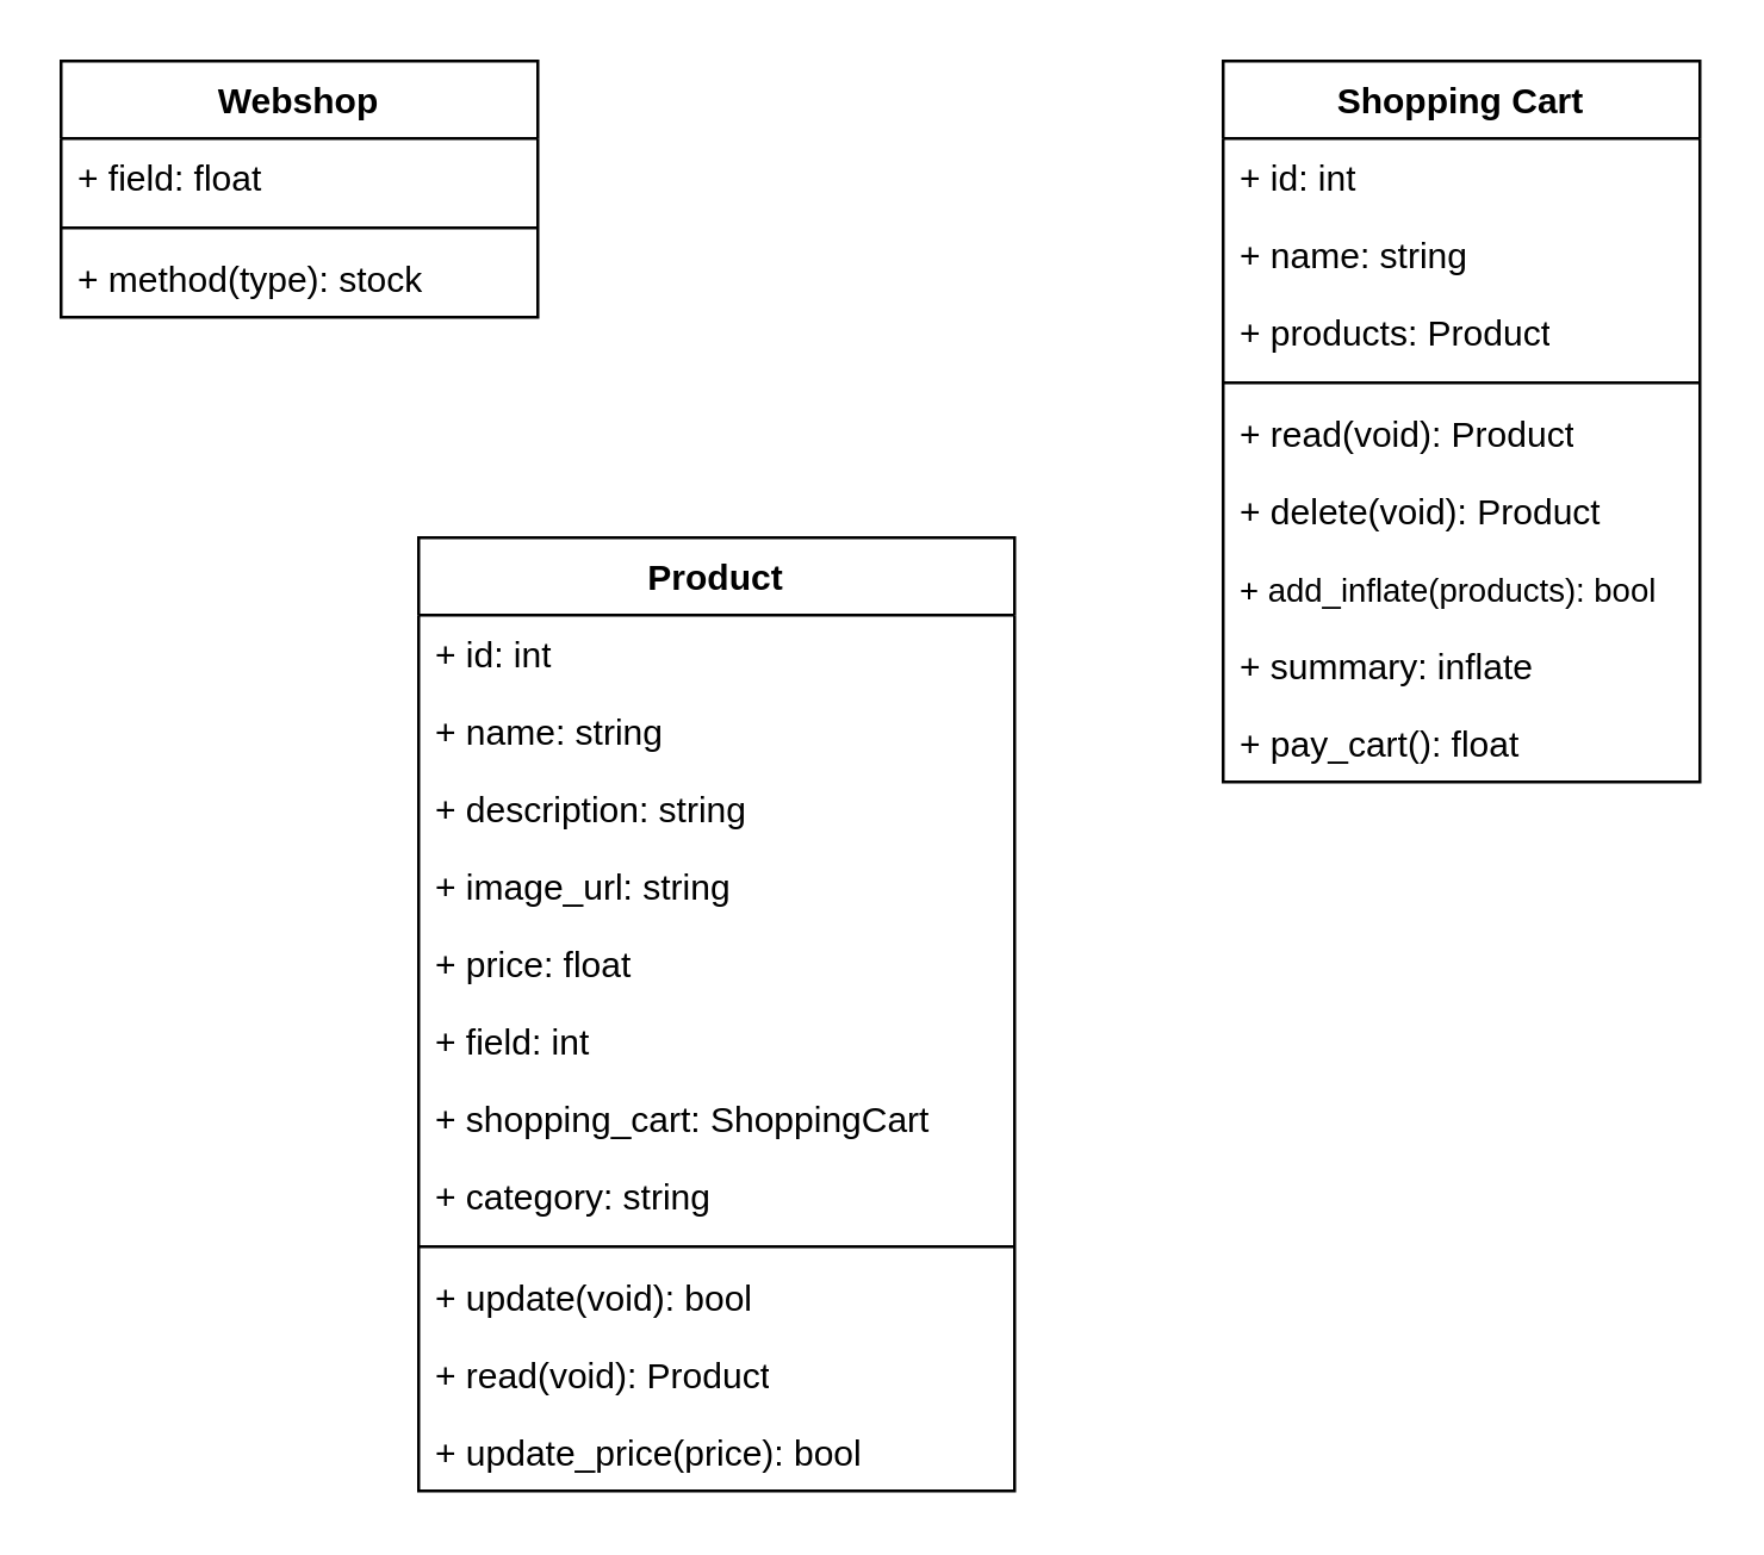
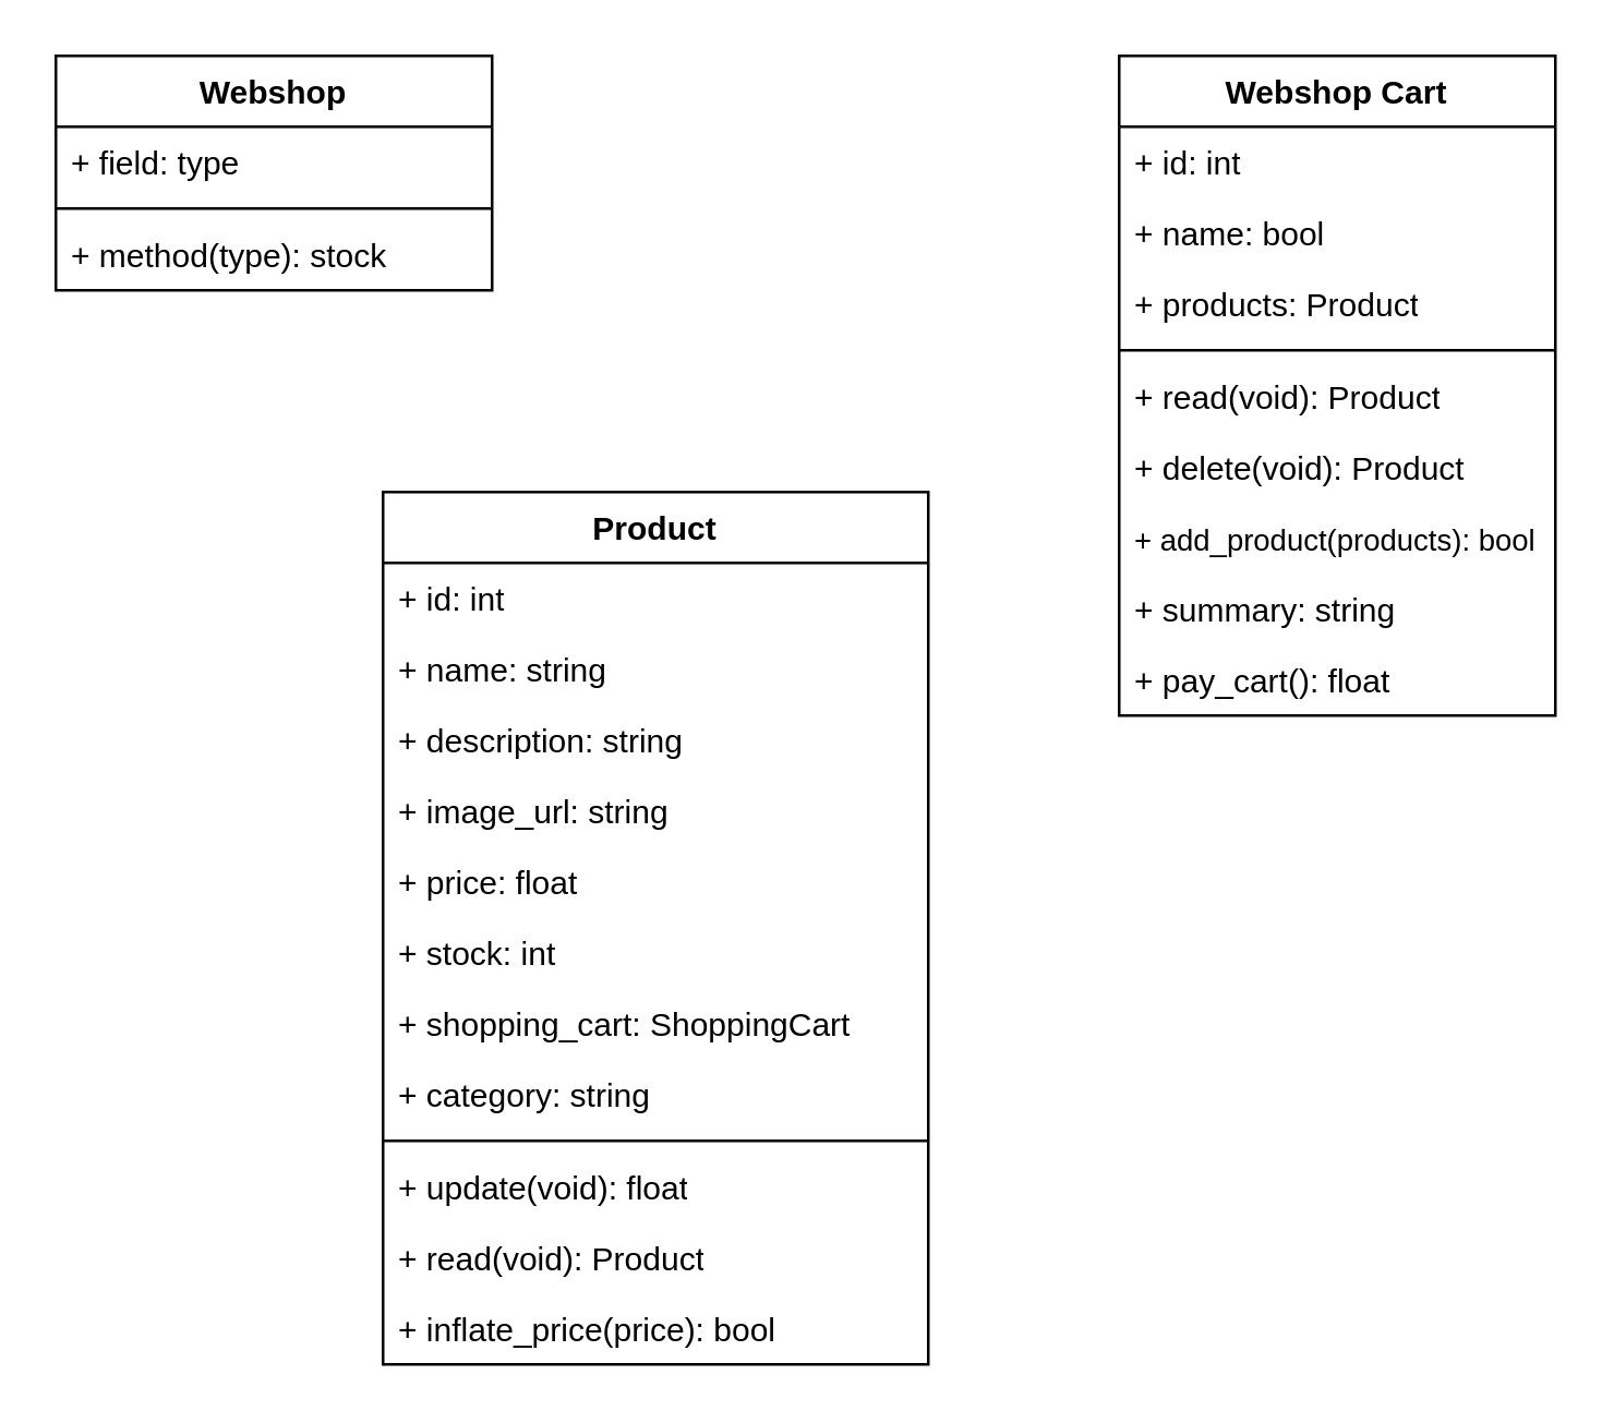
- <mxCell id="19" value="Shopping Cart" style="swimlane;fontStyle=1;align=center;verticalAlign=top;childLayout=stackLayout;horizontal=1;startSize=26;horizontalStack=0;resizeParent=1;resizeParentMax=0;resizeLast=0;collapsible=1;marginBottom=0;whiteSpace=wrap;html=1;" parent="1" vertex="1"><mxGeometry x="410" y="20" width="160" height="242" as="geometry" /></mxCell>
+ <mxCell id="19" value="Webshop Cart" style="swimlane;fontStyle=1;align=center;verticalAlign=top;childLayout=stackLayout;horizontal=1;startSize=26;horizontalStack=0;resizeParent=1;resizeParentMax=0;resizeLast=0;collapsible=1;marginBottom=0;whiteSpace=wrap;html=1;" parent="1" vertex="1"><mxGeometry x="410" y="20" width="160" height="242" as="geometry" /></mxCell>
- <mxCell id="3" value="+ field: float" style="text;strokeColor=none;fillColor=none;align=left;verticalAlign=top;spacingLeft=4;spacingRight=4;overflow=hidden;rotatable=0;points=[[0,0.5],[1,0.5]];portConstraint=eastwest;whiteSpace=wrap;html=1;" parent="2" vertex="1"><mxGeometry y="26" width="160" height="26" as="geometry" /></mxCell>
+ <mxCell id="3" value="+ field: type" style="text;strokeColor=none;fillColor=none;align=left;verticalAlign=top;spacingLeft=4;spacingRight=4;overflow=hidden;rotatable=0;points=[[0,0.5],[1,0.5]];portConstraint=eastwest;whiteSpace=wrap;html=1;" parent="2" vertex="1"><mxGeometry y="26" width="160" height="26" as="geometry" /></mxCell>
- <mxCell id="21" value="+ name: string" style="text;strokeColor=none;fillColor=none;align=left;verticalAlign=top;spacingLeft=4;spacingRight=4;overflow=hidden;rotatable=0;points=[[0,0.5],[1,0.5]];portConstraint=eastwest;whiteSpace=wrap;html=1;" parent="19" vertex="1"><mxGeometry y="52" width="160" height="26" as="geometry" /></mxCell>
+ <mxCell id="21" value="+ name: bool" style="text;strokeColor=none;fillColor=none;align=left;verticalAlign=top;spacingLeft=4;spacingRight=4;overflow=hidden;rotatable=0;points=[[0,0.5],[1,0.5]];portConstraint=eastwest;whiteSpace=wrap;html=1;" parent="19" vertex="1"><mxGeometry y="52" width="160" height="26" as="geometry" /></mxCell>
- <mxCell id="26" value="&lt;font style=&quot;font-size: 11px;&quot;&gt;+ add_inflate(products): bool&lt;/font&gt;" style="text;strokeColor=none;fillColor=none;align=left;verticalAlign=top;spacingLeft=4;spacingRight=4;overflow=hidden;rotatable=0;points=[[0,0.5],[1,0.5]];portConstraint=eastwest;whiteSpace=wrap;html=1;" parent="19" vertex="1"><mxGeometry y="164" width="160" height="26" as="geometry" /></mxCell>
+ <mxCell id="26" value="&lt;font style=&quot;font-size: 11px;&quot;&gt;+ add_product(products): bool&lt;/font&gt;" style="text;strokeColor=none;fillColor=none;align=left;verticalAlign=top;spacingLeft=4;spacingRight=4;overflow=hidden;rotatable=0;points=[[0,0.5],[1,0.5]];portConstraint=eastwest;whiteSpace=wrap;html=1;" parent="19" vertex="1"><mxGeometry y="164" width="160" height="26" as="geometry" /></mxCell>
- <mxCell id="27" value="+ summary: inflate" style="text;strokeColor=none;fillColor=none;align=left;verticalAlign=top;spacingLeft=4;spacingRight=4;overflow=hidden;rotatable=0;points=[[0,0.5],[1,0.5]];portConstraint=eastwest;whiteSpace=wrap;html=1;" parent="19" vertex="1"><mxGeometry y="190" width="160" height="26" as="geometry" /></mxCell>
+ <mxCell id="27" value="+ summary: string" style="text;strokeColor=none;fillColor=none;align=left;verticalAlign=top;spacingLeft=4;spacingRight=4;overflow=hidden;rotatable=0;points=[[0,0.5],[1,0.5]];portConstraint=eastwest;whiteSpace=wrap;html=1;" parent="19" vertex="1"><mxGeometry y="190" width="160" height="26" as="geometry" /></mxCell>
- <mxCell id="12" value="+ field: int" style="text;strokeColor=none;fillColor=none;align=left;verticalAlign=top;spacingLeft=4;spacingRight=4;overflow=hidden;rotatable=0;points=[[0,0.5],[1,0.5]];portConstraint=eastwest;whiteSpace=wrap;html=1;" parent="6" vertex="1"><mxGeometry y="156" width="200" height="26" as="geometry" /></mxCell>
+ <mxCell id="12" value="+ stock: int" style="text;strokeColor=none;fillColor=none;align=left;verticalAlign=top;spacingLeft=4;spacingRight=4;overflow=hidden;rotatable=0;points=[[0,0.5],[1,0.5]];portConstraint=eastwest;whiteSpace=wrap;html=1;" parent="6" vertex="1"><mxGeometry y="156" width="200" height="26" as="geometry" /></mxCell>
- <mxCell id="16" value="+ update(void): bool" style="text;strokeColor=none;fillColor=none;align=left;verticalAlign=top;spacingLeft=4;spacingRight=4;overflow=hidden;rotatable=0;points=[[0,0.5],[1,0.5]];portConstraint=eastwest;whiteSpace=wrap;html=1;" parent="6" vertex="1"><mxGeometry y="242" width="200" height="26" as="geometry" /></mxCell>
+ <mxCell id="16" value="+ update(void): float" style="text;strokeColor=none;fillColor=none;align=left;verticalAlign=top;spacingLeft=4;spacingRight=4;overflow=hidden;rotatable=0;points=[[0,0.5],[1,0.5]];portConstraint=eastwest;whiteSpace=wrap;html=1;" parent="6" vertex="1"><mxGeometry y="242" width="200" height="26" as="geometry" /></mxCell>
- <mxCell id="18" value="+ update_price(price): bool" style="text;strokeColor=none;fillColor=none;align=left;verticalAlign=top;spacingLeft=4;spacingRight=4;overflow=hidden;rotatable=0;points=[[0,0.5],[1,0.5]];portConstraint=eastwest;whiteSpace=wrap;html=1;" parent="6" vertex="1"><mxGeometry y="294" width="200" height="26" as="geometry" /></mxCell>
+ <mxCell id="18" value="+ inflate_price(price): bool" style="text;strokeColor=none;fillColor=none;align=left;verticalAlign=top;spacingLeft=4;spacingRight=4;overflow=hidden;rotatable=0;points=[[0,0.5],[1,0.5]];portConstraint=eastwest;whiteSpace=wrap;html=1;" parent="6" vertex="1"><mxGeometry y="294" width="200" height="26" as="geometry" /></mxCell>
